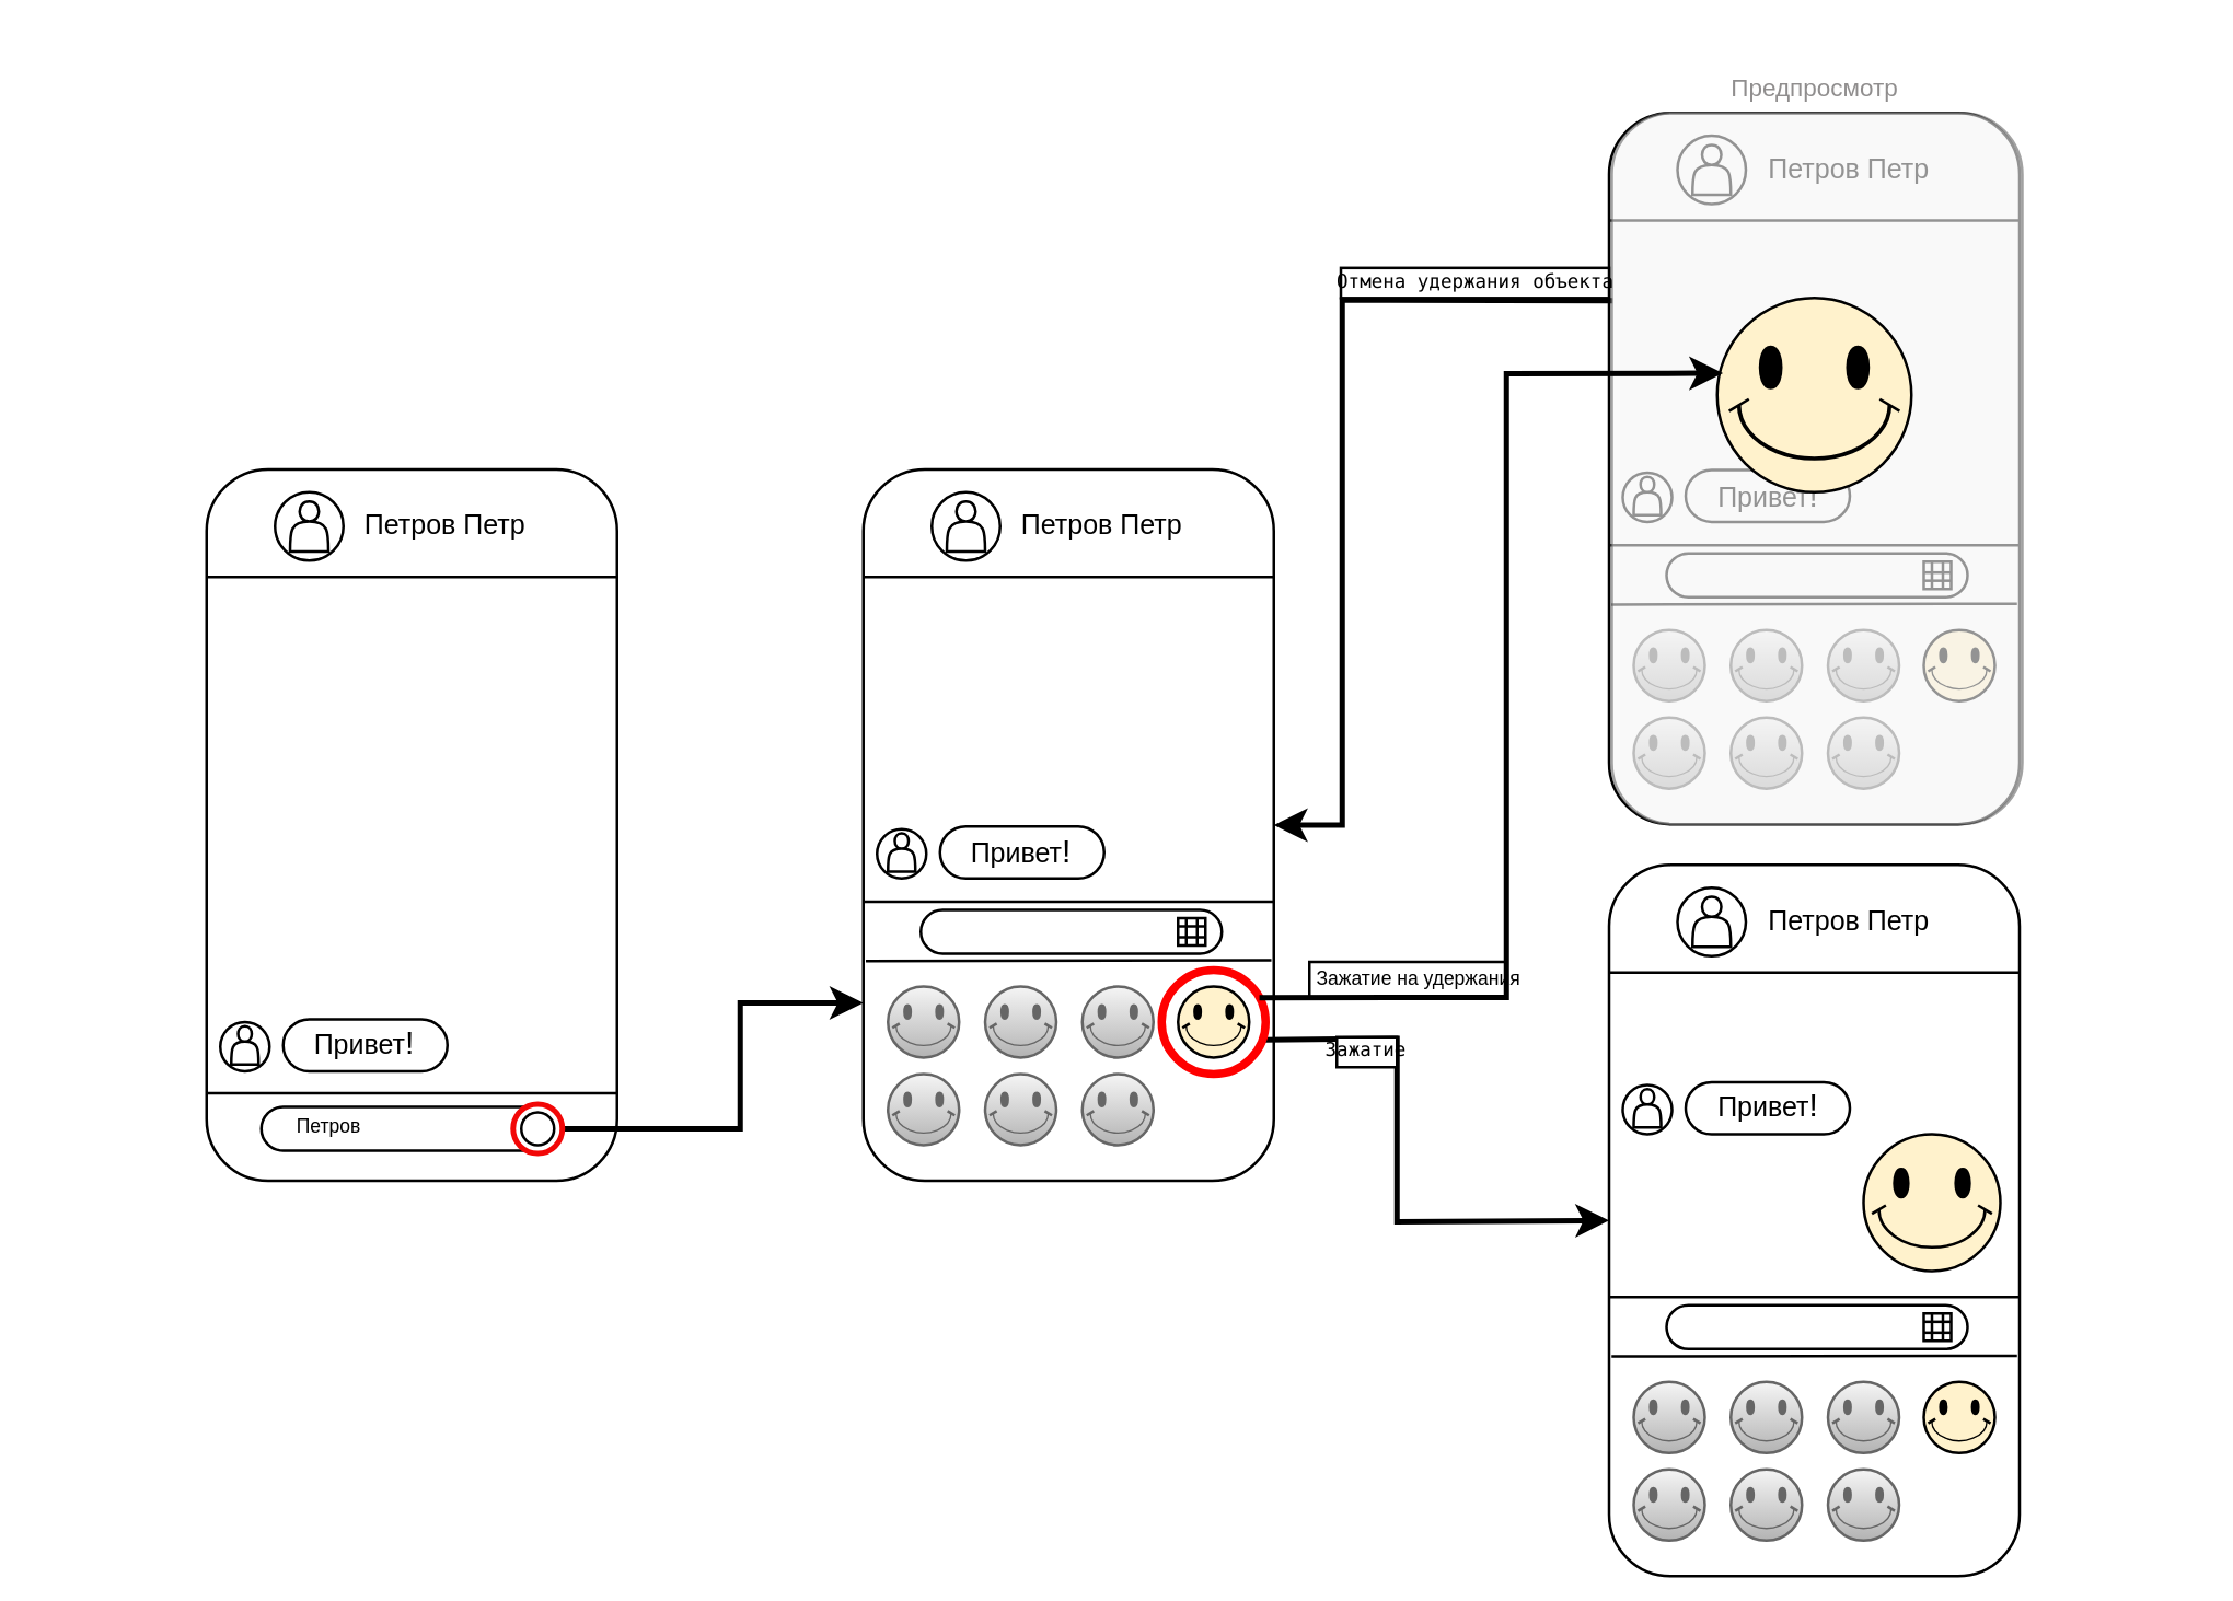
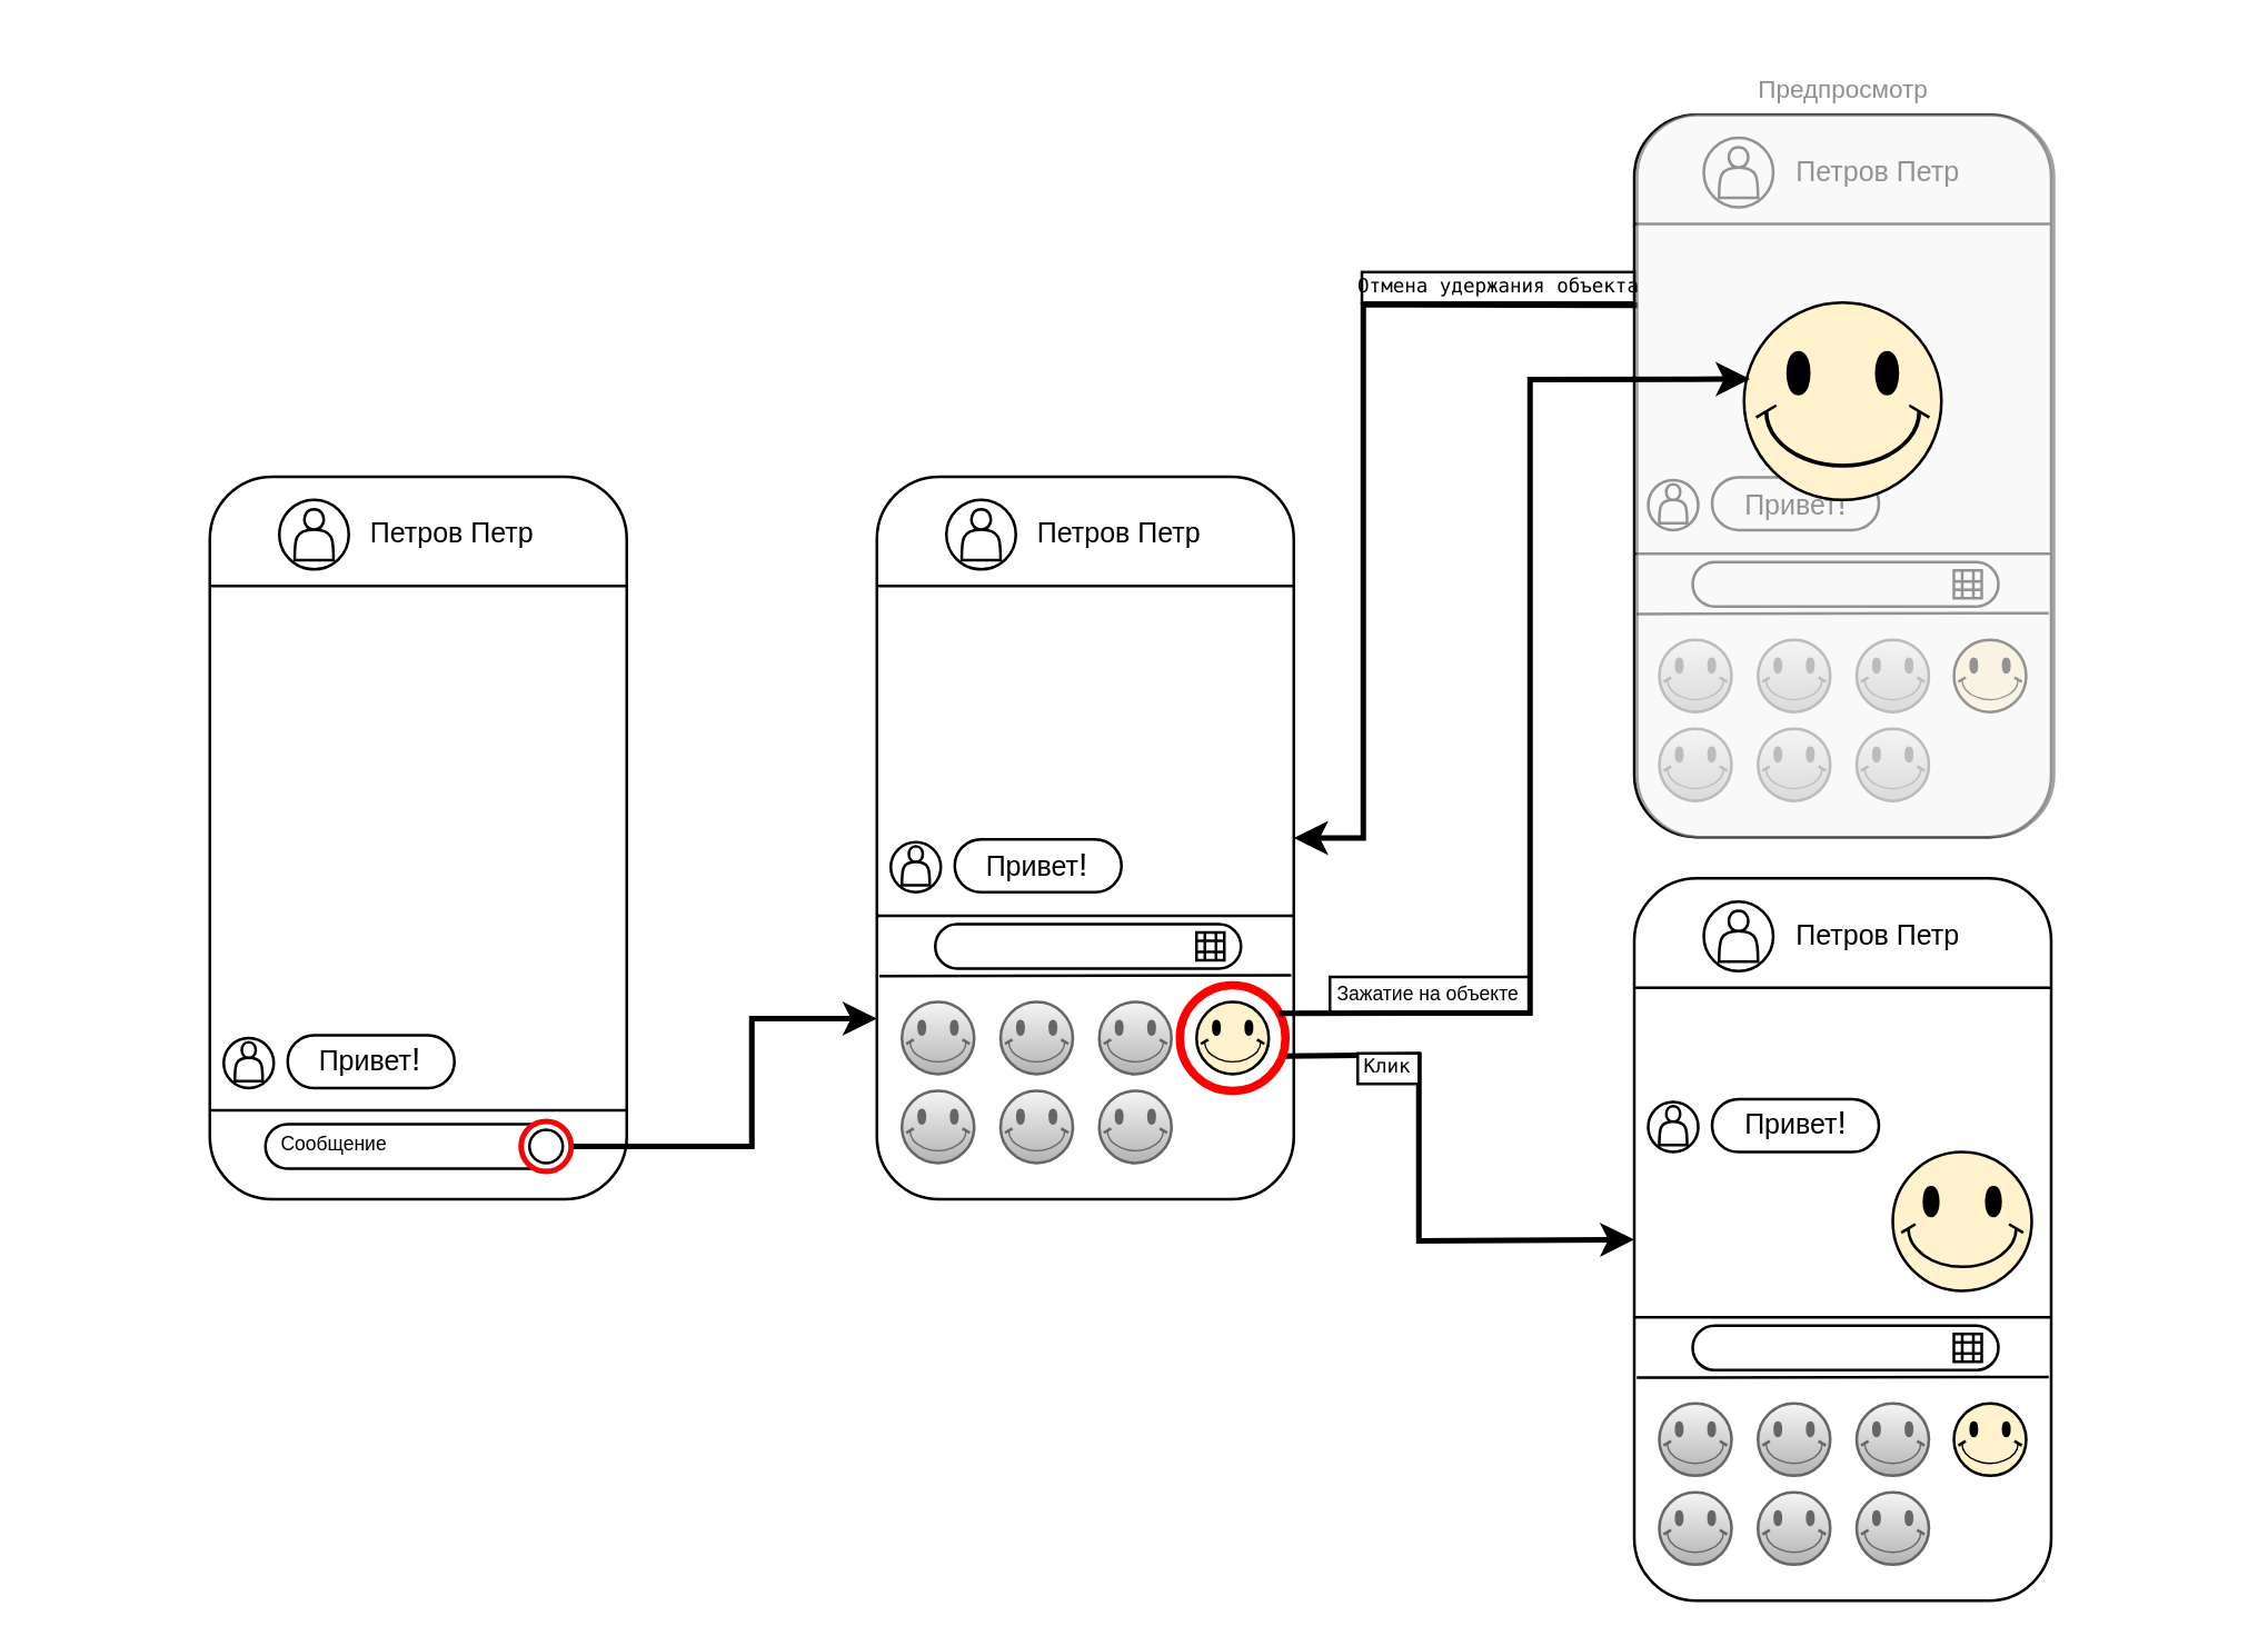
- <mxCell id="121" value="&lt;h6&gt;&lt;font face=&quot;Helvetica&quot; style=&quot;font-size: 7px; font-weight: normal;&quot;&gt;Зажатие на удержания&lt;/font&gt;&lt;/h6&gt;" style="text;html=1;align=left;verticalAlign=middle;whiteSpace=wrap;rounded=0;" vertex="1" parent="1"><mxGeometry x="479" y="342" width="80" height="30" as="geometry" /></mxCell>
+ <mxCell id="121" value="&lt;h6&gt;&lt;font face=&quot;Helvetica&quot; style=&quot;font-size: 7px; font-weight: normal;&quot;&gt;Зажатие на объекте&lt;/font&gt;&lt;/h6&gt;" style="text;html=1;align=left;verticalAlign=middle;whiteSpace=wrap;rounded=0;" vertex="1" parent="1"><mxGeometry x="479" y="342" width="80" height="30" as="geometry" /></mxCell>
- <mxCell id="125" value="&lt;pre style=&quot;font-size: 7px;&quot;&gt;Зажатие&lt;/pre&gt;" style="text;html=1;align=center;verticalAlign=middle;whiteSpace=wrap;rounded=0;" vertex="1" parent="1"><mxGeometry x="472" y="369" width="54" height="29" as="geometry" /></mxCell>
+ <mxCell id="125" value="&lt;pre style=&quot;font-size: 7px;&quot;&gt;Клик&lt;/pre&gt;" style="text;html=1;align=center;verticalAlign=middle;whiteSpace=wrap;rounded=0;" vertex="1" parent="1"><mxGeometry x="472" y="369" width="54" height="29" as="geometry" /></mxCell>
- <mxCell id="17" value="&lt;font style=&quot;font-size: 7px;&quot;&gt;Петров&lt;/font&gt;" style="text;html=1;align=center;verticalAlign=middle;whiteSpace=wrap;rounded=0;" parent="1" vertex="1"><mxGeometry x="90" y="395" width="60" height="30" as="geometry" /></mxCell>
+ <mxCell id="17" value="&lt;font style=&quot;font-size: 7px;&quot;&gt;Сообщение&lt;/font&gt;" style="text;html=1;align=center;verticalAlign=middle;whiteSpace=wrap;rounded=0;" parent="1" vertex="1"><mxGeometry x="90" y="395" width="60" height="30" as="geometry" /></mxCell>
